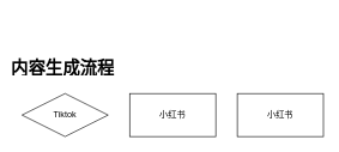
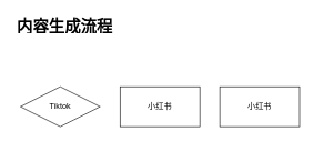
- <mxCell id="3" value="&lt;h1&gt;内容生成流程&lt;/h1&gt;" style="text;html=1;strokeColor=none;fillColor=none;spacing=5;spacingTop=-20;whiteSpace=wrap;overflow=hidden;rounded=0;" vertex="1" parent="1"><mxGeometry x="10" y="75" width="180" height="30" as="geometry" /></mxCell>
+ <mxCell id="3" value="&lt;h1&gt;内容生成流程&lt;/h1&gt;" style="text;html=1;strokeColor=none;fillColor=none;spacing=5;spacingTop=-20;whiteSpace=wrap;overflow=hidden;rounded=0;" vertex="1" parent="1"><mxGeometry x="20" y="20" width="180" height="30" as="geometry" /></mxCell>
